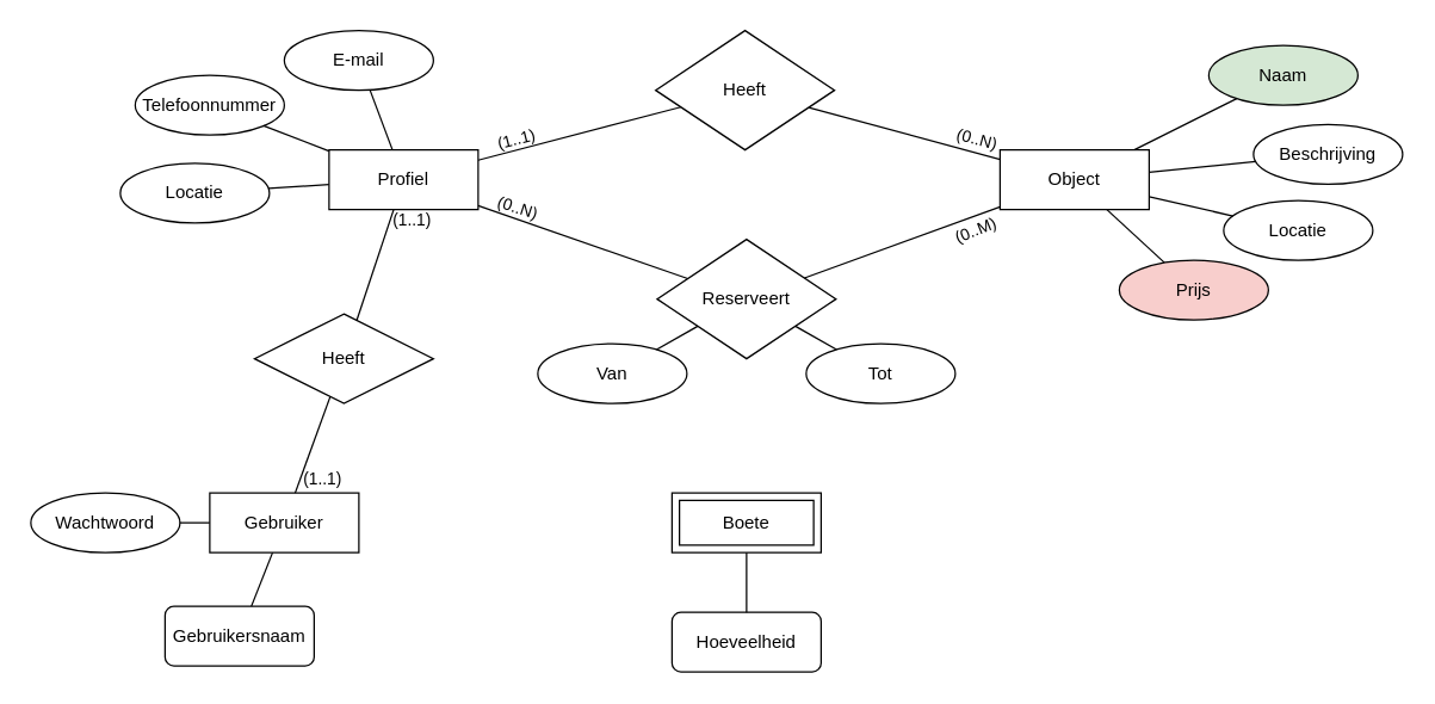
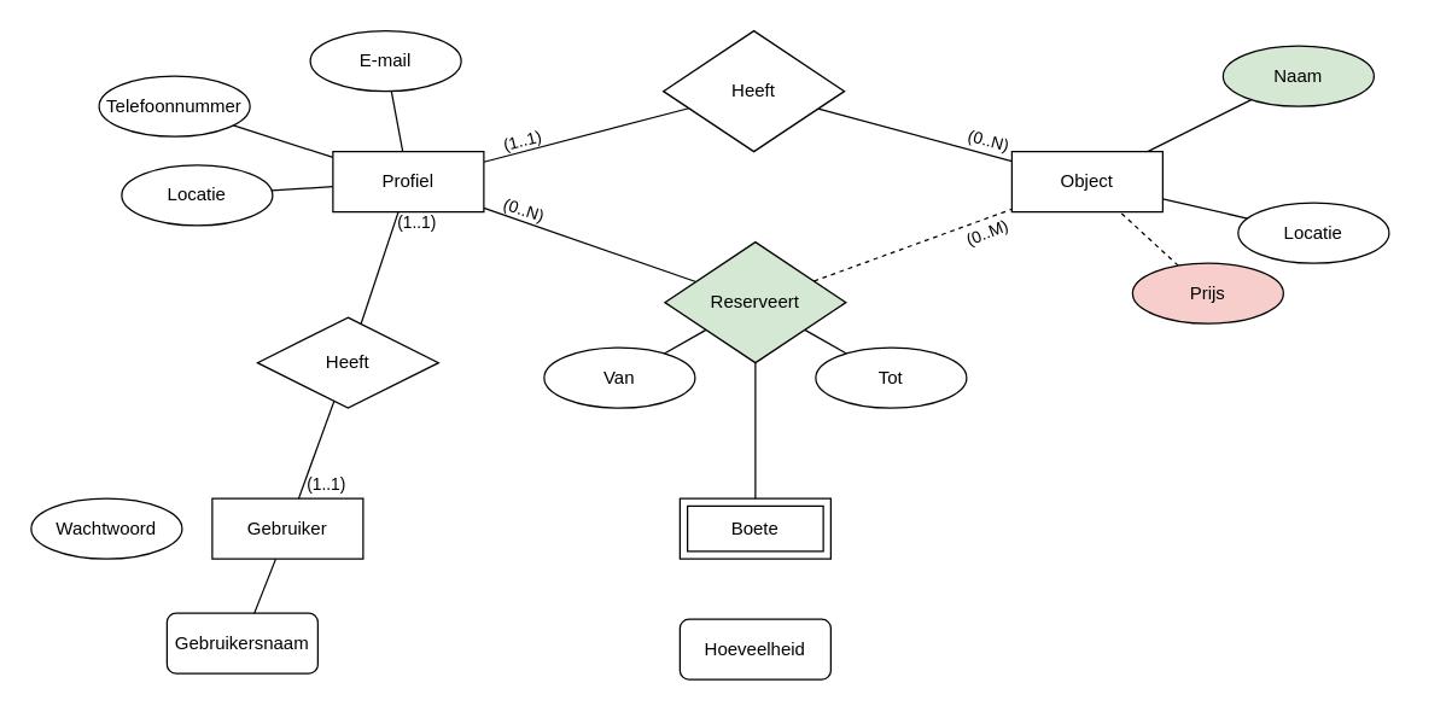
- <mxCell id="15" value="E-mail" style="ellipse;whiteSpace=wrap;html=1;align=center;" parent="1" vertex="1"><mxGeometry x="190" y="20" width="100" height="40" as="geometry" /></mxCell>
+ <mxCell id="15" value="E-mail" style="ellipse;whiteSpace=wrap;html=1;align=center;" parent="1" vertex="1"><mxGeometry x="205" y="20" width="100" height="40" as="geometry" /></mxCell>
- <mxCell id="16" value="Telefoonnummer" style="ellipse;whiteSpace=wrap;html=1;align=center;" parent="1" vertex="1"><mxGeometry x="90" y="50" width="100" height="40" as="geometry" /></mxCell>
+ <mxCell id="16" value="Telefoonnummer" style="ellipse;whiteSpace=wrap;html=1;align=center;" parent="1" vertex="1"><mxGeometry x="65" y="50" width="100" height="40" as="geometry" /></mxCell>
- <mxCell id="26" value="Beschrijving" style="ellipse;whiteSpace=wrap;html=1;align=center;" parent="1" vertex="1"><mxGeometry x="840" y="83" width="100" height="40" as="geometry" /></mxCell>
- <mxCell id="29" value="" style="endArrow=none;html=1;rounded=0;" parent="1" source="26" target="37" edge="1"><mxGeometry relative="1" as="geometry"><mxPoint x="590" y="280" as="sourcePoint" /><mxPoint x="790" y="113.625" as="targetPoint" /></mxGeometry></mxCell>
- <mxCell id="28" value="" style="endArrow=none;html=1;rounded=0;" parent="1" source="24" target="37" edge="1"><mxGeometry relative="1" as="geometry"><mxPoint x="610" y="299.71" as="sourcePoint" /><mxPoint x="758.378" y="150" as="targetPoint" /></mxGeometry></mxCell>
+ <mxCell id="28" value="" style="endArrow=none;html=1;rounded=0;dashed=1;" parent="1" source="24" target="37" edge="1"><mxGeometry relative="1" as="geometry"><mxPoint x="610" y="299.71" as="sourcePoint" /><mxPoint x="758.378" y="150" as="targetPoint" /></mxGeometry></mxCell>
- <mxCell id="7" value="" style="endArrow=none;html=1;rounded=0;" parent="1" source="3" target="37" edge="1"><mxGeometry width="50" height="50" relative="1" as="geometry"><mxPoint x="470" y="130" as="sourcePoint" /><mxPoint x="670" y="140.87" as="targetPoint" /></mxGeometry></mxCell>
+ <mxCell id="7" value="" style="endArrow=none;html=1;rounded=0;dashed=1;" parent="1" source="3" target="37" edge="1"><mxGeometry width="50" height="50" relative="1" as="geometry"><mxPoint x="470" y="130" as="sourcePoint" /><mxPoint x="670" y="140.87" as="targetPoint" /></mxGeometry></mxCell>
- <mxCell id="3" value="Reserveert" style="rhombus;whiteSpace=wrap;html=1;" parent="1" vertex="1"><mxGeometry x="440" y="160" width="120" height="80" as="geometry" /></mxCell>
+ <mxCell id="3" value="Reserveert" style="rhombus;whiteSpace=wrap;html=1;fillColor=#d5e8d4;" parent="1" vertex="1"><mxGeometry x="440" y="160" width="120" height="80" as="geometry" /></mxCell>
+ <mxCell id="13" value="" style="endArrow=none;html=1;rounded=0;" parent="1" source="3" target="12" edge="1"><mxGeometry relative="1" as="geometry"><mxPoint x="190" y="350" as="sourcePoint" /><mxPoint x="350" y="350" as="targetPoint" /></mxGeometry></mxCell>
- <mxCell id="23" value="" style="endArrow=none;html=1;rounded=0;" parent="1" source="36" target="18" edge="1"><mxGeometry relative="1" as="geometry"><mxPoint x="206.25" y="316" as="sourcePoint" /><mxPoint x="250" y="536" as="targetPoint" /></mxGeometry></mxCell>
- <mxCell id="39" value="" style="endArrow=none;html=1;rounded=0;" parent="1" source="12" target="38" edge="1"><mxGeometry relative="1" as="geometry"><mxPoint x="320" y="220" as="sourcePoint" /><mxPoint x="480" y="220" as="targetPoint" /></mxGeometry></mxCell>
